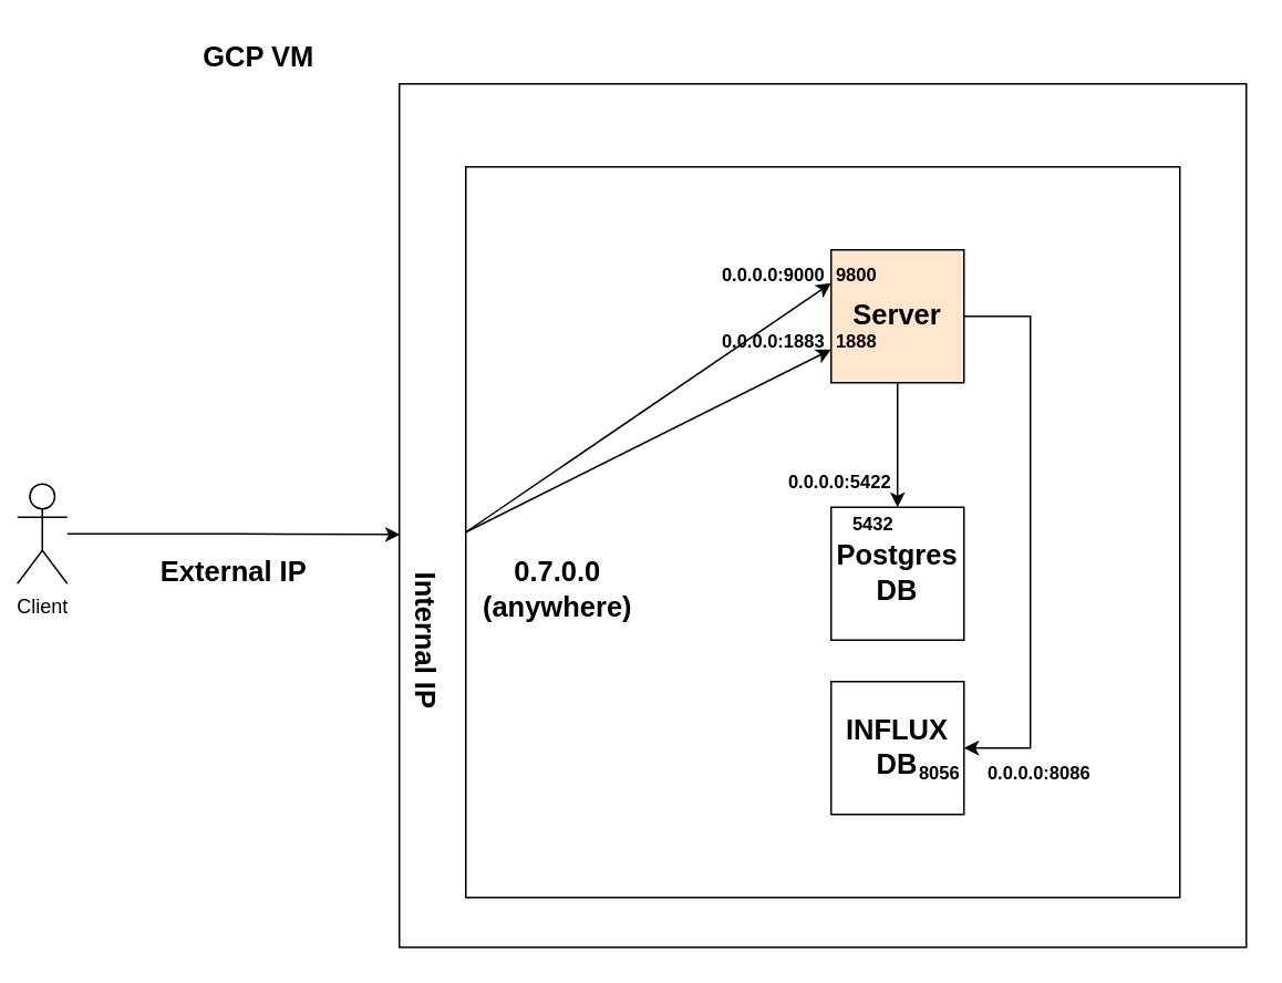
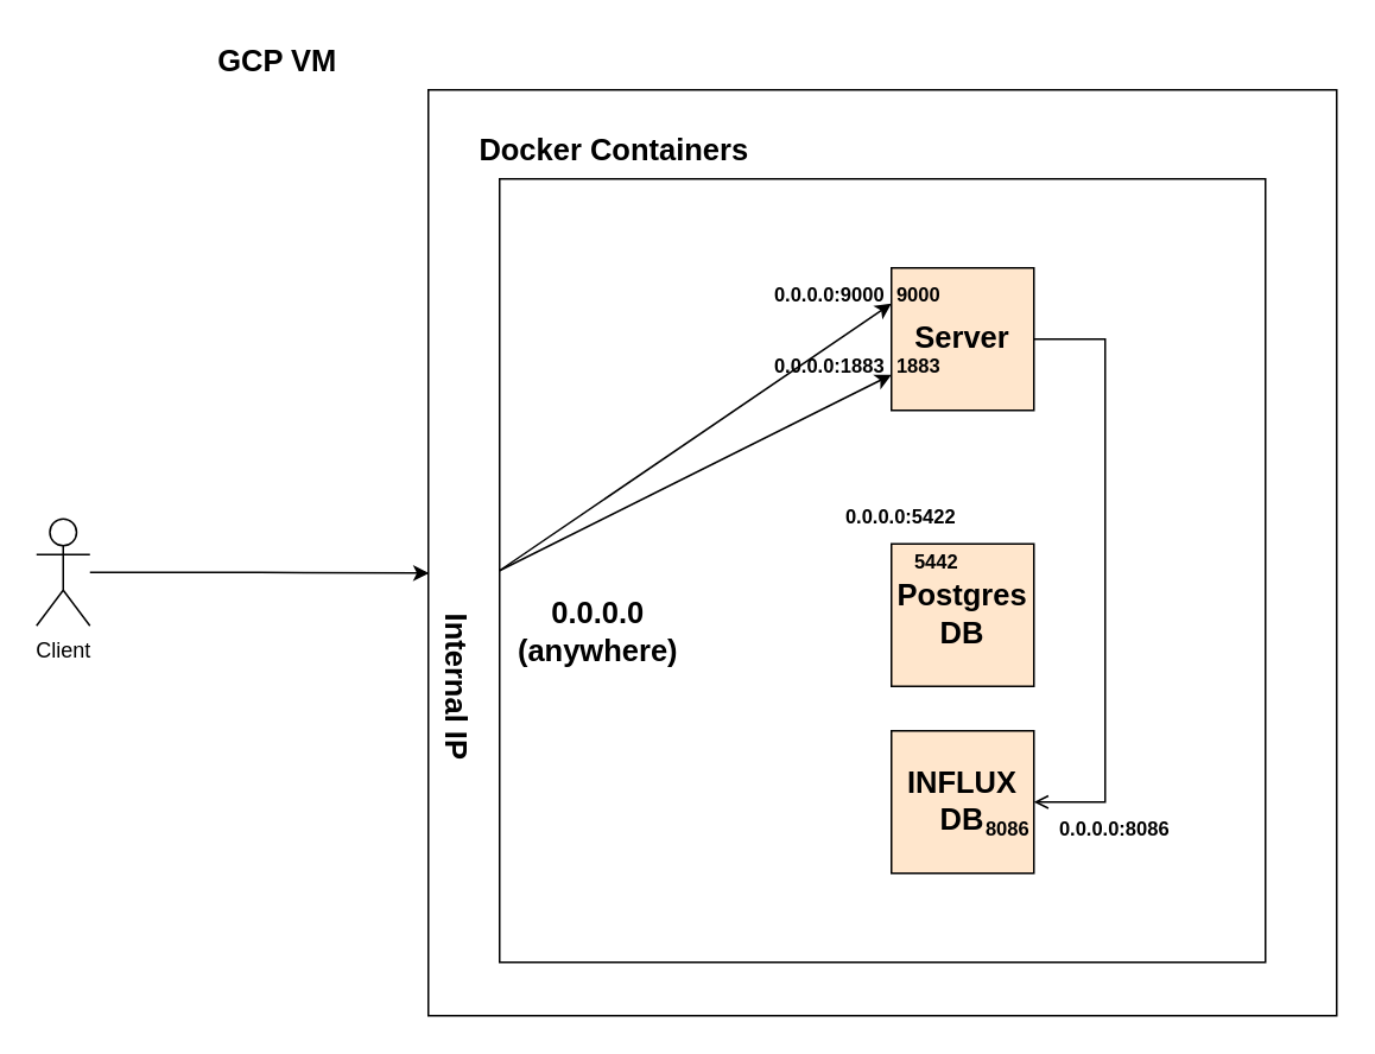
+ <mxCell id="4" value="Docker Containers" style="text;html=1;align=center;verticalAlign=middle;resizable=0;points=[];autosize=1;strokeColor=none;fillColor=none;fontSize=17;fontStyle=1" parent="1" vertex="1"><mxGeometry x="259" y="70" width="170" height="30" as="geometry" /></mxCell>
- <mxCell id="17" value="9800" style="text;html=1;align=center;verticalAlign=middle;resizable=0;points=[];autosize=1;strokeColor=none;fillColor=none;fontSize=11;fontStyle=1" parent="1" vertex="1"><mxGeometry x="490" y="150" width="50" height="30" as="geometry" /></mxCell>
+ <mxCell id="17" value="9000" style="text;html=1;align=center;verticalAlign=middle;resizable=0;points=[];autosize=1;strokeColor=none;fillColor=none;fontSize=11;fontStyle=1" parent="1" vertex="1"><mxGeometry x="490" y="150" width="50" height="30" as="geometry" /></mxCell>
- <mxCell id="19" value="1888" style="text;html=1;align=center;verticalAlign=middle;resizable=0;points=[];autosize=1;strokeColor=none;fillColor=none;fontSize=11;fontStyle=1" parent="1" vertex="1"><mxGeometry x="490" y="190" width="50" height="30" as="geometry" /></mxCell>
+ <mxCell id="19" value="1883" style="text;html=1;align=center;verticalAlign=middle;resizable=0;points=[];autosize=1;strokeColor=none;fillColor=none;fontSize=11;fontStyle=1" parent="1" vertex="1"><mxGeometry x="490" y="190" width="50" height="30" as="geometry" /></mxCell>
- <mxCell id="6" style="edgeStyle=orthogonalEdgeStyle;rounded=0;orthogonalLoop=1;jettySize=auto;html=1;" parent="1" source="7" target="8" edge="1"><mxGeometry relative="1" as="geometry" /></mxCell>
- <mxCell id="21" value="5432" style="text;html=1;align=center;verticalAlign=middle;resizable=0;points=[];autosize=1;strokeColor=none;fillColor=none;fontSize=11;fontStyle=1" parent="1" vertex="1"><mxGeometry x="500" y="300" width="50" height="30" as="geometry" /></mxCell>
+ <mxCell id="21" value="5442" style="text;html=1;align=center;verticalAlign=middle;resizable=0;points=[];autosize=1;strokeColor=none;fillColor=none;fontSize=11;fontStyle=1" parent="1" vertex="1"><mxGeometry x="500" y="300" width="50" height="30" as="geometry" /></mxCell>
- <mxCell id="11" value="Client" style="shape=umlActor;verticalLabelPosition=bottom;verticalAlign=top;html=1;outlineConnect=0;" parent="1" vertex="1"><mxGeometry x="10" y="291" width="30" height="60" as="geometry" /></mxCell>
+ <mxCell id="11" value="Client" style="shape=umlActor;verticalLabelPosition=bottom;verticalAlign=top;html=1;outlineConnect=0;" parent="1" vertex="1"><mxGeometry x="20" y="291" width="30" height="60" as="geometry" /></mxCell>
- <mxCell id="12" value="External IP" style="text;html=1;align=center;verticalAlign=middle;resizable=0;points=[];autosize=1;strokeColor=none;fillColor=none;fontSize=17;fontStyle=1" parent="1" vertex="1"><mxGeometry x="85" y="330" width="110" height="30" as="geometry" /></mxCell>
- <mxCell id="8" value="Postgres&lt;br&gt;DB" style="whiteSpace=wrap;html=1;aspect=fixed;fontStyle=1;fontSize=17;" parent="1" vertex="1"><mxGeometry x="500" y="305" width="80" height="80" as="geometry" /></mxCell>
+ <mxCell id="8" value="Postgres&lt;br&gt;DB" style="whiteSpace=wrap;html=1;aspect=fixed;fontStyle=1;fontSize=17;fillColor=#ffe6cc;" parent="1" vertex="1"><mxGeometry x="500" y="305" width="80" height="80" as="geometry" /></mxCell>
- <mxCell id="15" value="0.7.0.0&lt;br&gt;(anywhere)" style="text;html=1;align=center;verticalAlign=middle;resizable=0;points=[];autosize=1;strokeColor=none;fillColor=none;fontSize=17;fontStyle=1" parent="1" vertex="1"><mxGeometry x="280" y="330" width="110" height="50" as="geometry" /></mxCell>
+ <mxCell id="15" value="0.0.0.0&lt;br&gt;(anywhere)" style="text;html=1;align=center;verticalAlign=middle;resizable=0;points=[];autosize=1;strokeColor=none;fillColor=none;fontSize=17;fontStyle=1" parent="1" vertex="1"><mxGeometry x="280" y="330" width="110" height="50" as="geometry" /></mxCell>
- <mxCell id="9" value="INFLUX&lt;br&gt;DB" style="whiteSpace=wrap;html=1;aspect=fixed;fontStyle=1;fontSize=17;" parent="1" vertex="1"><mxGeometry x="500" y="410" width="80" height="80" as="geometry" /></mxCell>
+ <mxCell id="9" value="INFLUX&lt;br&gt;DB" style="whiteSpace=wrap;html=1;aspect=fixed;fontStyle=1;fontSize=17;fillColor=#ffe6cc;" parent="1" vertex="1"><mxGeometry x="500" y="410" width="80" height="80" as="geometry" /></mxCell>
- <mxCell id="5" style="edgeStyle=orthogonalEdgeStyle;rounded=0;orthogonalLoop=1;jettySize=auto;html=1;" parent="1" source="7" target="9" edge="1"><mxGeometry relative="1" as="geometry"><Array as="points"><mxPoint x="620" y="190" /><mxPoint x="620" y="450" /></Array></mxGeometry></mxCell>
+ <mxCell id="5" style="edgeStyle=orthogonalEdgeStyle;rounded=0;orthogonalLoop=1;jettySize=auto;html=1;endArrow=open;" parent="1" source="7" target="9" edge="1"><mxGeometry relative="1" as="geometry"><Array as="points"><mxPoint x="620" y="190" /><mxPoint x="620" y="450" /></Array></mxGeometry></mxCell>
- <mxCell id="23" value="8056" style="text;html=1;align=center;verticalAlign=middle;resizable=0;points=[];autosize=1;strokeColor=none;fillColor=none;fontSize=11;fontStyle=1" parent="1" vertex="1"><mxGeometry x="540" y="450" width="50" height="30" as="geometry" /></mxCell>
+ <mxCell id="23" value="8086" style="text;html=1;align=center;verticalAlign=middle;resizable=0;points=[];autosize=1;strokeColor=none;fillColor=none;fontSize=11;fontStyle=1" parent="1" vertex="1"><mxGeometry x="540" y="450" width="50" height="30" as="geometry" /></mxCell>
